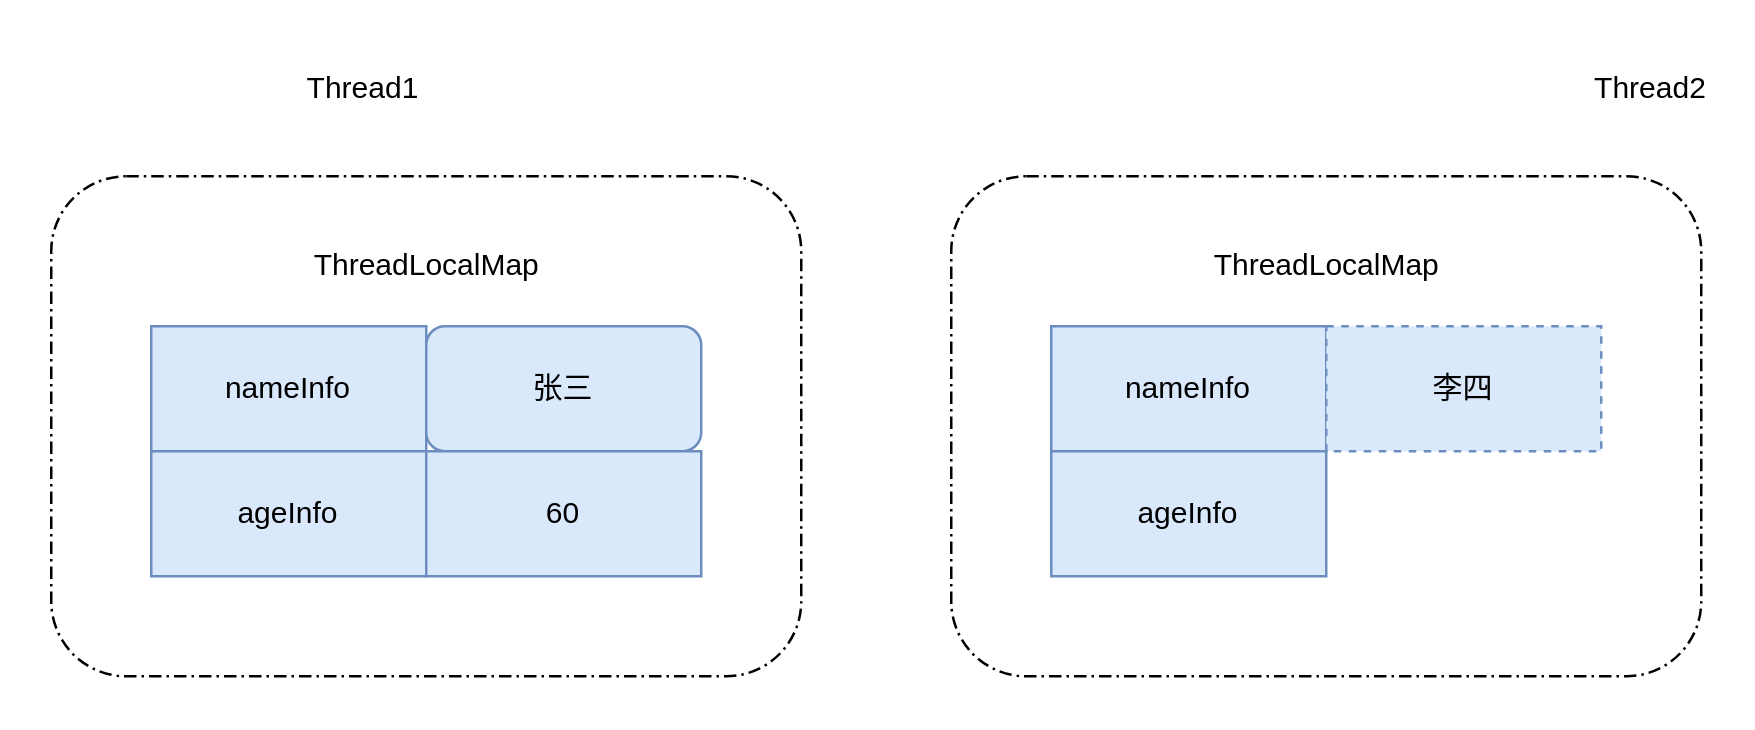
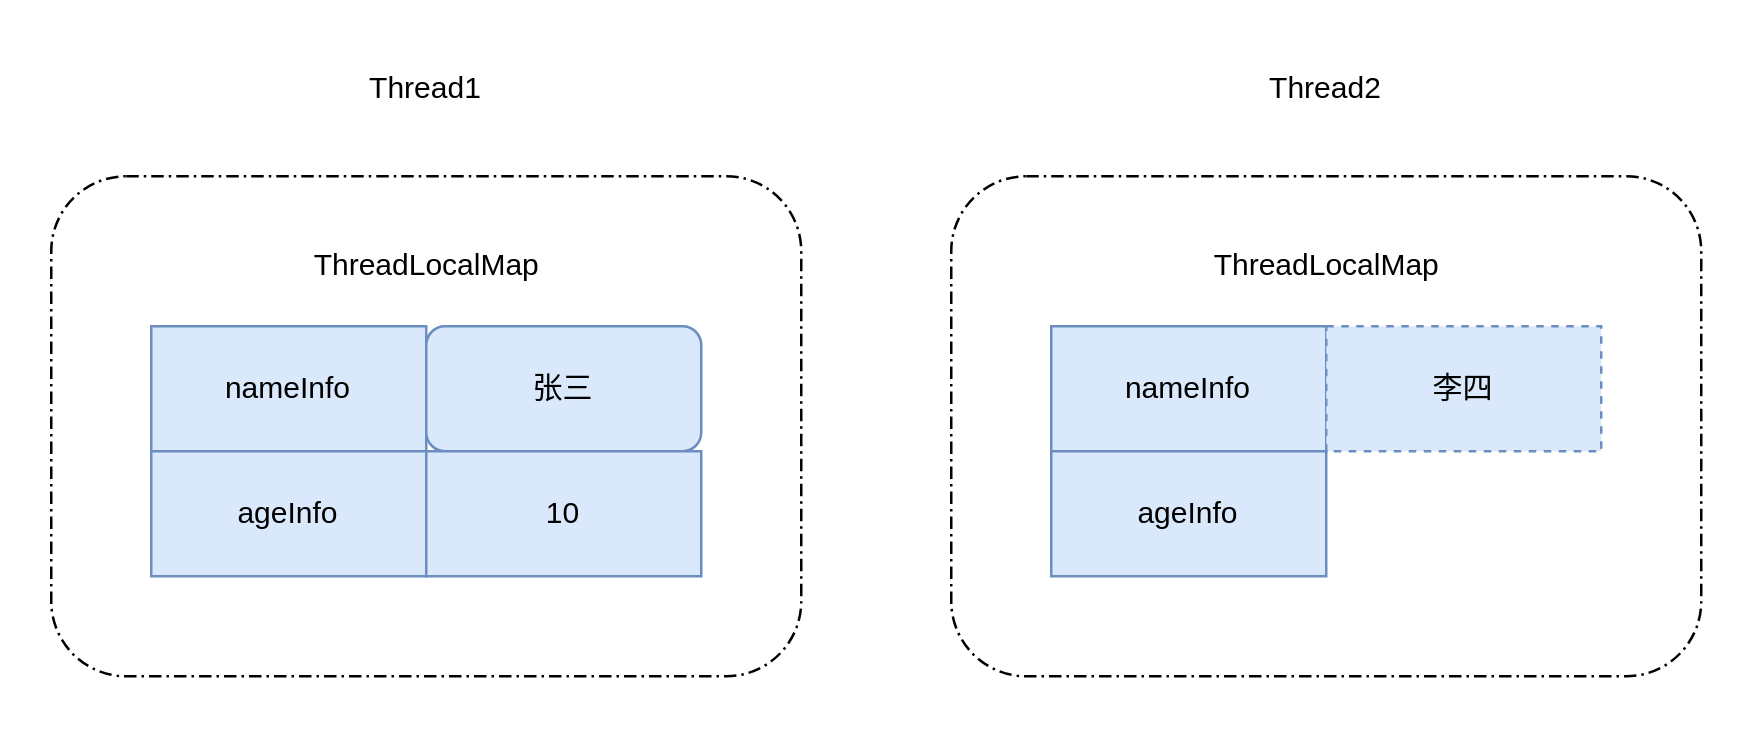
- <mxCell id="6" value="Thread1" style="text;html=1;strokeColor=none;fillColor=none;align=center;verticalAlign=middle;whiteSpace=wrap;rounded=0;" vertex="1" parent="1"><mxGeometry x="115" y="20" width="60" height="30" as="geometry" /></mxCell>
+ <mxCell id="6" value="Thread1" style="text;html=1;strokeColor=none;fillColor=none;align=center;verticalAlign=middle;whiteSpace=wrap;rounded=0;" vertex="1" parent="1"><mxGeometry x="140" y="20" width="60" height="30" as="geometry" /></mxCell>
- <mxCell id="13" value="Thread2" style="text;html=1;strokeColor=none;fillColor=none;align=center;verticalAlign=middle;whiteSpace=wrap;rounded=0;" vertex="1" parent="1"><mxGeometry x="630" y="20" width="60" height="30" as="geometry" /></mxCell>
+ <mxCell id="13" value="Thread2" style="text;html=1;strokeColor=none;fillColor=none;align=center;verticalAlign=middle;whiteSpace=wrap;rounded=0;" vertex="1" parent="1"><mxGeometry x="500" y="20" width="60" height="30" as="geometry" /></mxCell>
- <mxCell id="8" value="60" style="rounded=0;whiteSpace=wrap;html=1;fillColor=#dae8fc;strokeColor=#6c8ebf;" vertex="1" parent="1"><mxGeometry x="170" y="180" width="110" height="50" as="geometry" /></mxCell>
+ <mxCell id="8" value="10" style="rounded=0;whiteSpace=wrap;html=1;fillColor=#dae8fc;strokeColor=#6c8ebf;" vertex="1" parent="1"><mxGeometry x="170" y="180" width="110" height="50" as="geometry" /></mxCell>
